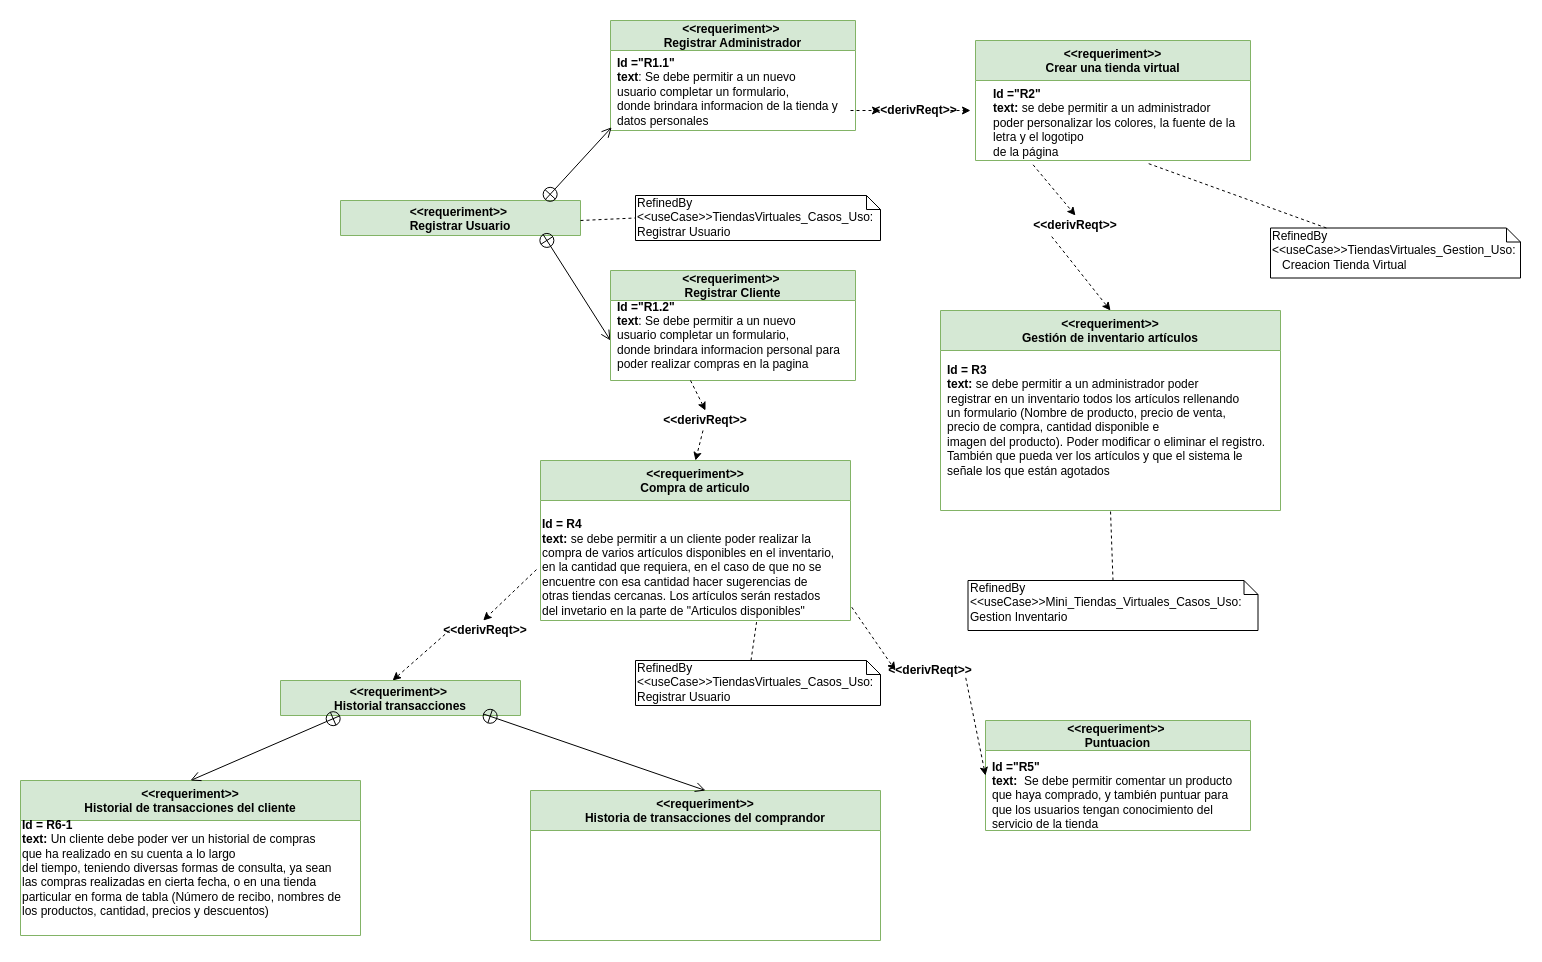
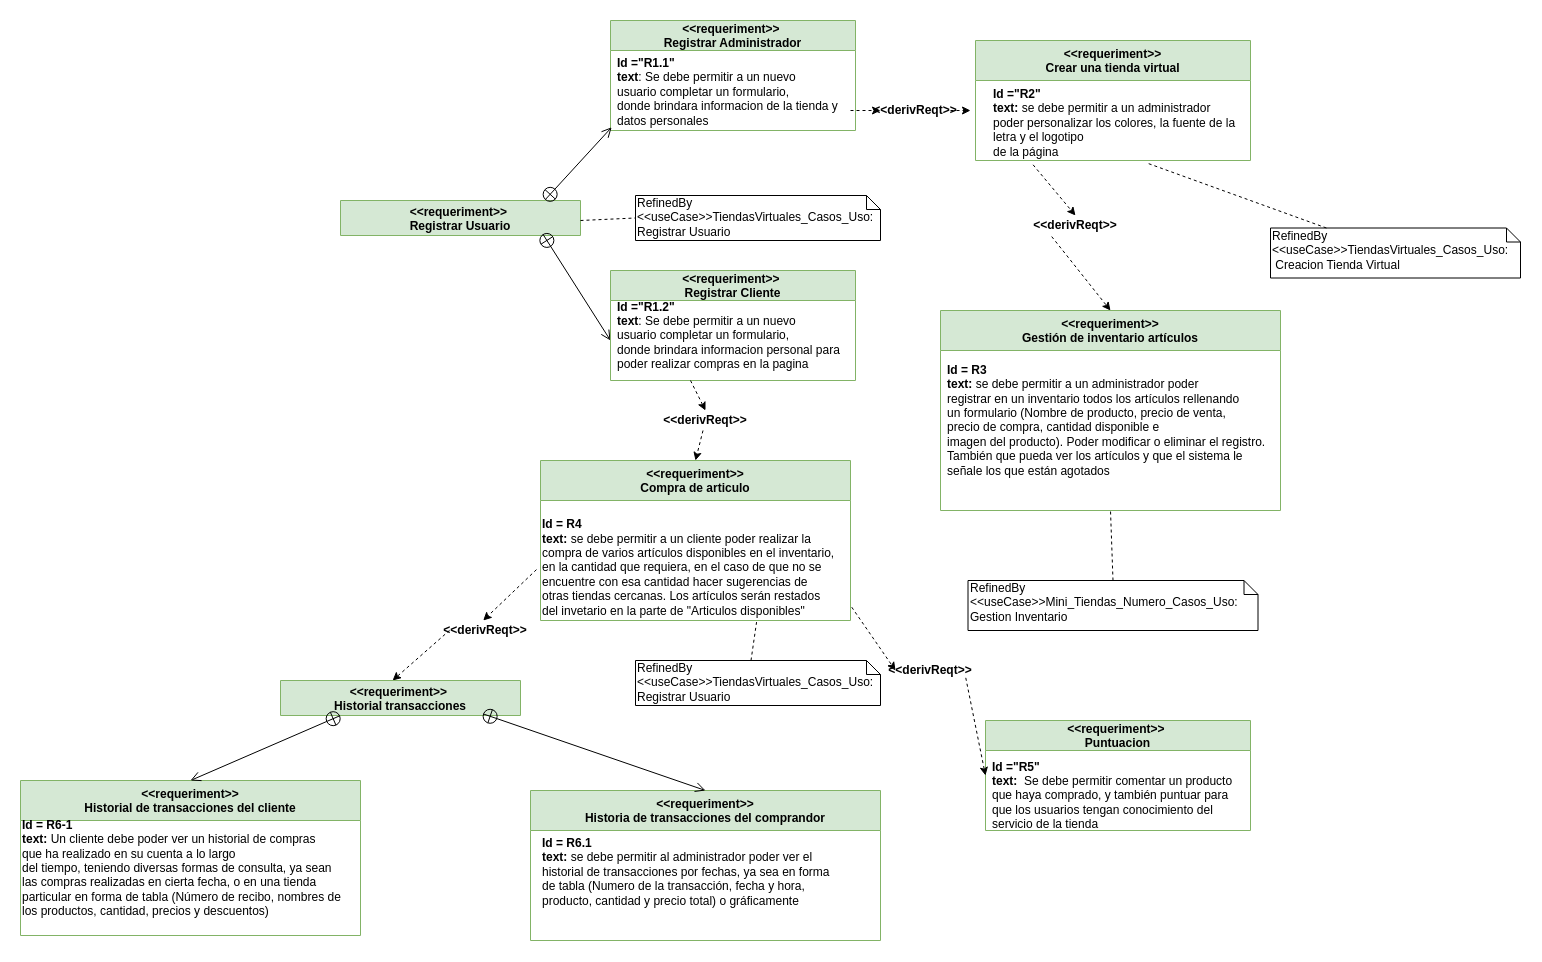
- <mxCell id="12" value="RefinedBy&lt;br&gt;&amp;lt;&amp;lt;useCase&amp;gt;&amp;gt;TiendasVirtuales_Gestion_Uso:&amp;nbsp; &amp;nbsp; &amp;nbsp;Creacion Tienda Virtual" style="shape=note;whiteSpace=wrap;html=1;size=14;verticalAlign=top;align=left;spacingTop=-6;" parent="1" vertex="1"><mxGeometry x="1270" y="227.5" width="250" height="50" as="geometry" /></mxCell>
+ <mxCell id="12" value="RefinedBy&lt;br&gt;&amp;lt;&amp;lt;useCase&amp;gt;&amp;gt;TiendasVirtuales_Casos_Uso:&amp;nbsp; &amp;nbsp; &amp;nbsp;Creacion Tienda Virtual" style="shape=note;whiteSpace=wrap;html=1;size=14;verticalAlign=top;align=left;spacingTop=-6;" parent="1" vertex="1"><mxGeometry x="1270" y="227.5" width="250" height="50" as="geometry" /></mxCell>
- <mxCell id="13" value="RefinedBy&lt;br&gt;&amp;lt;&amp;lt;useCase&amp;gt;&amp;gt;Mini_Tiendas_Virtuales_Casos_Uso:&lt;br&gt;Gestion Inventario" style="shape=note;whiteSpace=wrap;html=1;size=14;verticalAlign=top;align=left;spacingTop=-6;" parent="1" vertex="1"><mxGeometry x="967.5" y="580" width="290" height="50" as="geometry" /></mxCell>
+ <mxCell id="13" value="RefinedBy&lt;br&gt;&amp;lt;&amp;lt;useCase&amp;gt;&amp;gt;Mini_Tiendas_Numero_Casos_Uso:&lt;br&gt;Gestion Inventario" style="shape=note;whiteSpace=wrap;html=1;size=14;verticalAlign=top;align=left;spacingTop=-6;" parent="1" vertex="1"><mxGeometry x="967.5" y="580" width="290" height="50" as="geometry" /></mxCell>
+ <mxCell id="34" value="&lt;div&gt;&lt;b&gt;Id = R6.1&lt;/b&gt;&lt;/div&gt;&lt;div&gt;&lt;b&gt;text: &lt;/b&gt;se debe permitir al administrador poder ver el &lt;br&gt;&lt;/div&gt;&lt;div&gt;historial de transacciones por fechas, ya sea en forma &lt;br&gt;&lt;/div&gt;&lt;div&gt;de tabla (Numero de la transacción, fecha y hora, &lt;br&gt;&lt;/div&gt;&lt;div&gt;producto, cantidad y precio total) o gráficamente&amp;nbsp; &lt;br&gt;&lt;/div&gt;" style="text;html=1;align=left;verticalAlign=bottom;resizable=0;points=[];autosize=1;" parent="33" vertex="1"><mxGeometry x="10" y="40" width="300" height="80" as="geometry" /></mxCell>
